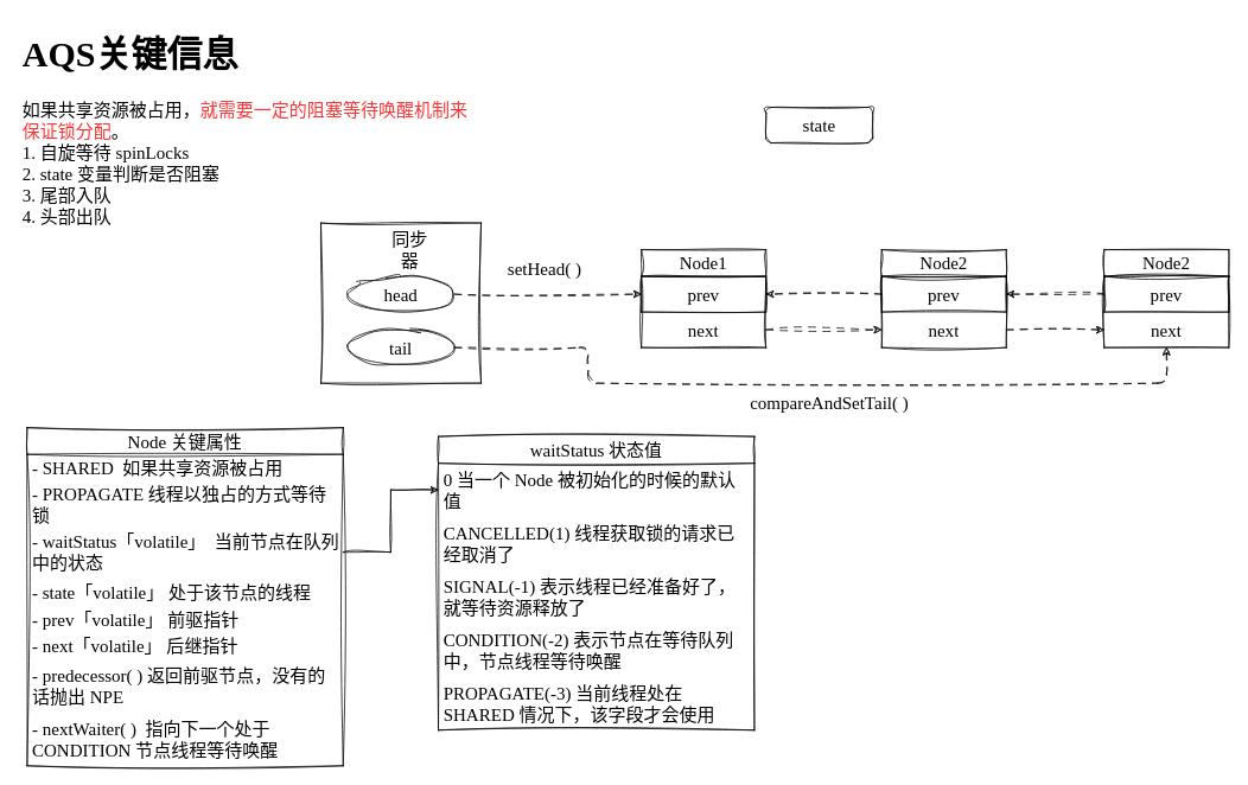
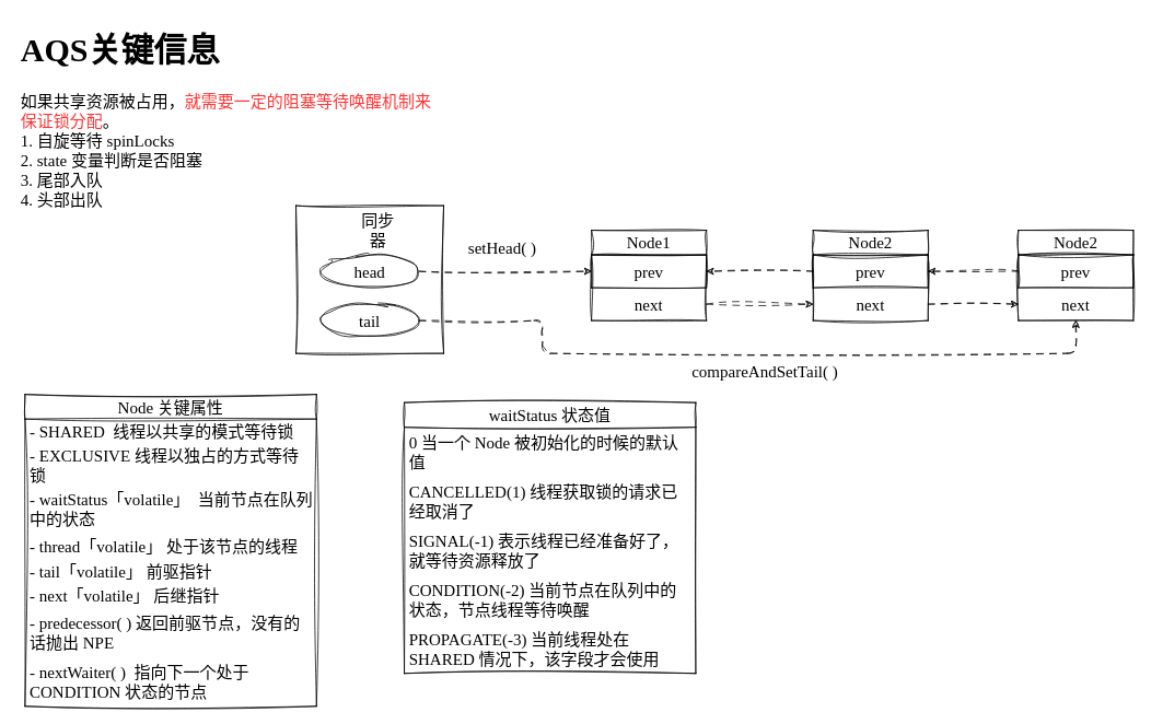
- <mxCell id="40" value="state" style="rounded=1;whiteSpace=wrap;html=1;sketch=1;jiggle=2;curveFitting=1;strokeColor=default;fontFamily=ZCOOL KuaiLe;fontSource=https%3A%2F%2Ffonts.googleapis.com%2Fcss%3Ffamily%3DZCOOL%2BKuaiLe;fontSize=20;fontColor=default;fillColor=none;gradientColor=none;" vertex="1" parent="1"><mxGeometry x="860" y="120" width="120" height="40" as="geometry" /></mxCell>
- <mxCell id="4" value="- SHARED&amp;nbsp; 如果共享资源被占用" style="text;strokeColor=none;fillColor=none;align=left;verticalAlign=middle;spacingLeft=4;spacingRight=4;overflow=hidden;points=[[0,0.5],[1,0.5]];portConstraint=eastwest;rotatable=0;whiteSpace=wrap;html=1;fontSize=20;fontFamily=ZCOOL KuaiLe;fontSource=https%3A%2F%2Ffonts.googleapis.com%2Fcss%3Ffamily%3DZCOOL%2BKuaiLe;" vertex="1" parent="3"><mxGeometry y="30" width="355" height="30" as="geometry" /></mxCell>
+ <mxCell id="4" value="- SHARED&amp;nbsp; 线程以共享的模式等待锁" style="text;strokeColor=none;fillColor=none;align=left;verticalAlign=middle;spacingLeft=4;spacingRight=4;overflow=hidden;points=[[0,0.5],[1,0.5]];portConstraint=eastwest;rotatable=0;whiteSpace=wrap;html=1;fontSize=20;fontFamily=ZCOOL KuaiLe;fontSource=https%3A%2F%2Ffonts.googleapis.com%2Fcss%3Ffamily%3DZCOOL%2BKuaiLe;" vertex="1" parent="3"><mxGeometry y="30" width="355" height="30" as="geometry" /></mxCell>
- <mxCell id="5" value="- PROPAGATE 线程以独占的方式等待锁" style="text;strokeColor=none;fillColor=none;align=left;verticalAlign=middle;spacingLeft=4;spacingRight=4;overflow=hidden;points=[[0,0.5],[1,0.5]];portConstraint=eastwest;rotatable=0;whiteSpace=wrap;html=1;fontSize=20;fontFamily=ZCOOL KuaiLe;fontSource=https%3A%2F%2Ffonts.googleapis.com%2Fcss%3Ffamily%3DZCOOL%2BKuaiLe;" vertex="1" parent="3"><mxGeometry y="60" width="355" height="50" as="geometry" /></mxCell>
+ <mxCell id="5" value="- EXCLUSIVE 线程以独占的方式等待锁" style="text;strokeColor=none;fillColor=none;align=left;verticalAlign=middle;spacingLeft=4;spacingRight=4;overflow=hidden;points=[[0,0.5],[1,0.5]];portConstraint=eastwest;rotatable=0;whiteSpace=wrap;html=1;fontSize=20;fontFamily=ZCOOL KuaiLe;fontSource=https%3A%2F%2Ffonts.googleapis.com%2Fcss%3Ffamily%3DZCOOL%2BKuaiLe;" vertex="1" parent="3"><mxGeometry y="60" width="355" height="50" as="geometry" /></mxCell>
- <mxCell id="18" style="edgeStyle=orthogonalEdgeStyle;rounded=0;sketch=1;hachureGap=4;jiggle=2;curveFitting=1;orthogonalLoop=1;jettySize=auto;html=1;exitX=1;exitY=0.5;exitDx=0;exitDy=0;entryX=0;entryY=0.5;entryDx=0;entryDy=0;fontFamily=ZCOOL KuaiLe;fontSource=https%3A%2F%2Ffonts.googleapis.com%2Fcss%3Ffamily%3DZCOOL%2BKuaiLe;fontSize=20;fontColor=default;startSize=30;" edge="1" parent="1" source="6" target="13"><mxGeometry relative="1" as="geometry" /></mxCell>
- <mxCell id="7" value="- state「volatile」&amp;nbsp;处于该节点的线程" style="text;strokeColor=none;fillColor=none;align=left;verticalAlign=middle;spacingLeft=4;spacingRight=4;overflow=hidden;points=[[0,0.5],[1,0.5]];portConstraint=eastwest;rotatable=0;whiteSpace=wrap;html=1;fontSize=20;fontFamily=ZCOOL KuaiLe;fontSource=https%3A%2F%2Ffonts.googleapis.com%2Fcss%3Ffamily%3DZCOOL%2BKuaiLe;" vertex="1" parent="3"><mxGeometry y="170" width="355" height="30" as="geometry" /></mxCell>
+ <mxCell id="7" value="- thread「volatile」&amp;nbsp;处于该节点的线程" style="text;strokeColor=none;fillColor=none;align=left;verticalAlign=middle;spacingLeft=4;spacingRight=4;overflow=hidden;points=[[0,0.5],[1,0.5]];portConstraint=eastwest;rotatable=0;whiteSpace=wrap;html=1;fontSize=20;fontFamily=ZCOOL KuaiLe;fontSource=https%3A%2F%2Ffonts.googleapis.com%2Fcss%3Ffamily%3DZCOOL%2BKuaiLe;" vertex="1" parent="3"><mxGeometry y="170" width="355" height="30" as="geometry" /></mxCell>
- <mxCell id="8" value="- prev「volatile」&amp;nbsp;前驱指针" style="text;strokeColor=none;fillColor=none;align=left;verticalAlign=middle;spacingLeft=4;spacingRight=4;overflow=hidden;points=[[0,0.5],[1,0.5]];portConstraint=eastwest;rotatable=0;whiteSpace=wrap;html=1;fontSize=20;fontFamily=ZCOOL KuaiLe;fontSource=https%3A%2F%2Ffonts.googleapis.com%2Fcss%3Ffamily%3DZCOOL%2BKuaiLe;" vertex="1" parent="3"><mxGeometry y="200" width="355" height="30" as="geometry" /></mxCell>
+ <mxCell id="8" value="- tail「volatile」&amp;nbsp;前驱指针" style="text;strokeColor=none;fillColor=none;align=left;verticalAlign=middle;spacingLeft=4;spacingRight=4;overflow=hidden;points=[[0,0.5],[1,0.5]];portConstraint=eastwest;rotatable=0;whiteSpace=wrap;html=1;fontSize=20;fontFamily=ZCOOL KuaiLe;fontSource=https%3A%2F%2Ffonts.googleapis.com%2Fcss%3Ffamily%3DZCOOL%2BKuaiLe;" vertex="1" parent="3"><mxGeometry y="200" width="355" height="30" as="geometry" /></mxCell>
- <mxCell id="16" value="CONDITION(-2) 表示节点在等待队列中，节点线程等待唤醒" style="text;strokeColor=none;fillColor=none;align=left;verticalAlign=middle;spacingLeft=4;spacingRight=4;overflow=hidden;points=[[0,0.5],[1,0.5]];portConstraint=eastwest;rotatable=0;whiteSpace=wrap;html=1;fontSize=20;fontFamily=ZCOOL KuaiLe;fontSource=https%3A%2F%2Ffonts.googleapis.com%2Fcss%3Ffamily%3DZCOOL%2BKuaiLe;" vertex="1" parent="12"><mxGeometry y="210" width="355" height="60" as="geometry" /></mxCell>
+ <mxCell id="16" value="CONDITION(-2) 当前节点在队列中的状态，节点线程等待唤醒" style="text;strokeColor=none;fillColor=none;align=left;verticalAlign=middle;spacingLeft=4;spacingRight=4;overflow=hidden;points=[[0,0.5],[1,0.5]];portConstraint=eastwest;rotatable=0;whiteSpace=wrap;html=1;fontSize=20;fontFamily=ZCOOL KuaiLe;fontSource=https%3A%2F%2Ffonts.googleapis.com%2Fcss%3Ffamily%3DZCOOL%2BKuaiLe;" vertex="1" parent="12"><mxGeometry y="210" width="355" height="60" as="geometry" /></mxCell>
- <mxCell id="11" value="- nextWaiter( )&amp;nbsp; 指向下一个处于 CONDITION 节点线程等待唤醒" style="text;strokeColor=none;fillColor=none;align=left;verticalAlign=middle;spacingLeft=4;spacingRight=4;overflow=hidden;points=[[0,0.5],[1,0.5]];portConstraint=eastwest;rotatable=0;whiteSpace=wrap;html=1;fontSize=20;fontFamily=ZCOOL KuaiLe;fontSource=https%3A%2F%2Ffonts.googleapis.com%2Fcss%3Ffamily%3DZCOOL%2BKuaiLe;" vertex="1" parent="3"><mxGeometry y="320" width="355" height="60" as="geometry" /></mxCell>
+ <mxCell id="11" value="- nextWaiter( )&amp;nbsp; 指向下一个处于 CONDITION 状态的节点" style="text;strokeColor=none;fillColor=none;align=left;verticalAlign=middle;spacingLeft=4;spacingRight=4;overflow=hidden;points=[[0,0.5],[1,0.5]];portConstraint=eastwest;rotatable=0;whiteSpace=wrap;html=1;fontSize=20;fontFamily=ZCOOL KuaiLe;fontSource=https%3A%2F%2Ffonts.googleapis.com%2Fcss%3Ffamily%3DZCOOL%2BKuaiLe;" vertex="1" parent="3"><mxGeometry y="320" width="355" height="60" as="geometry" /></mxCell>
